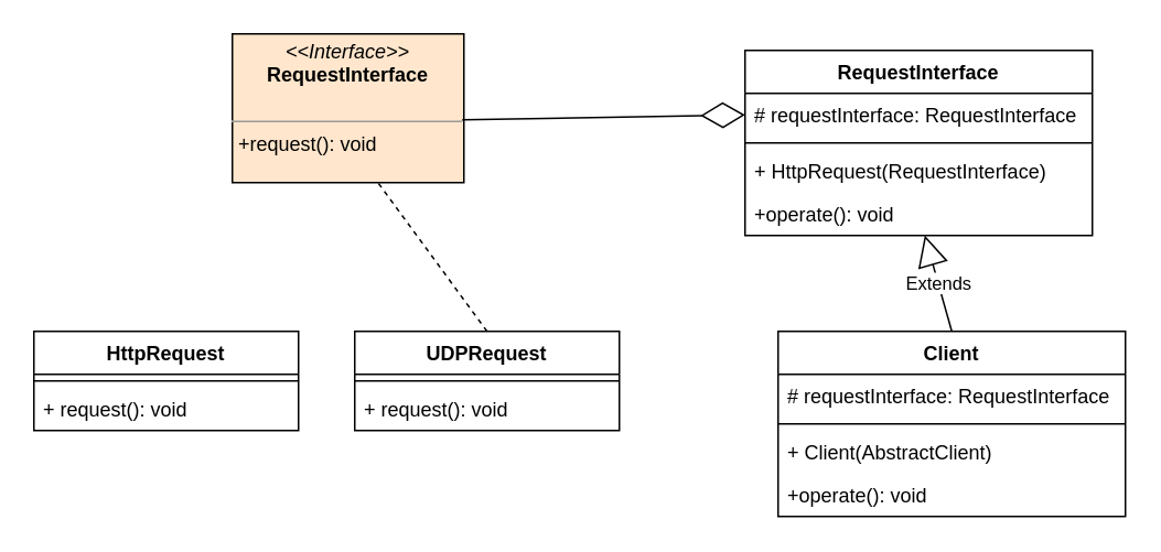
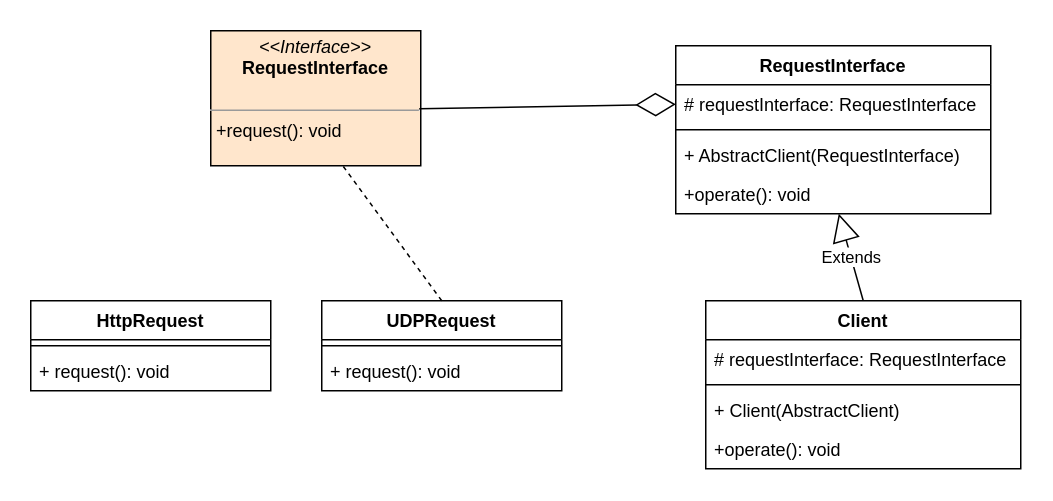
- <mxCell id="13" value="+ HttpRequest(RequestInterface)" style="text;strokeColor=none;fillColor=none;align=left;verticalAlign=top;spacingLeft=4;spacingRight=4;overflow=hidden;rotatable=0;points=[[0,0.5],[1,0.5]];portConstraint=eastwest;" vertex="1" parent="10"><mxGeometry y="60" width="210" height="26" as="geometry" /></mxCell>
+ <mxCell id="13" value="+ AbstractClient(RequestInterface)" style="text;strokeColor=none;fillColor=none;align=left;verticalAlign=top;spacingLeft=4;spacingRight=4;overflow=hidden;rotatable=0;points=[[0,0.5],[1,0.5]];portConstraint=eastwest;" vertex="1" parent="10"><mxGeometry y="60" width="210" height="26" as="geometry" /></mxCell>
